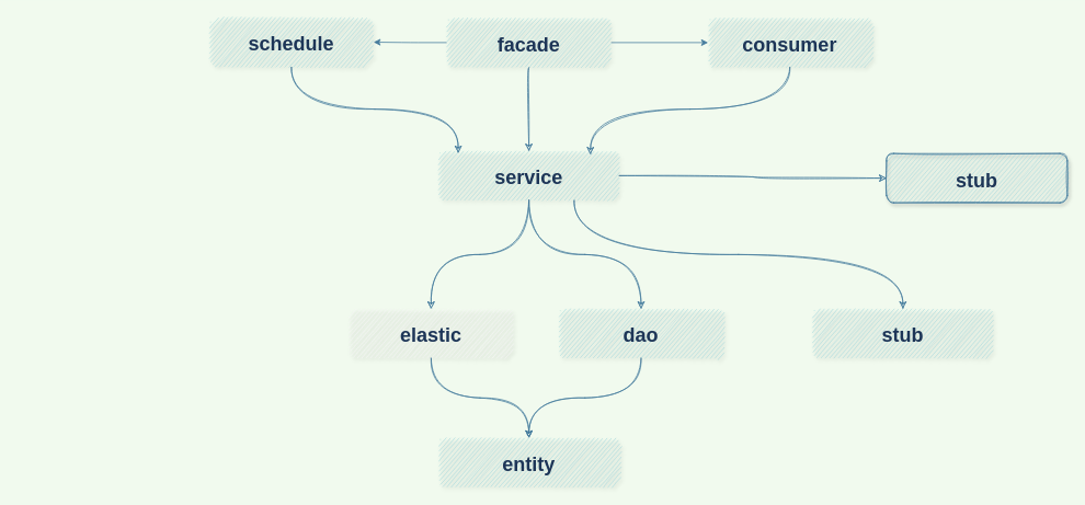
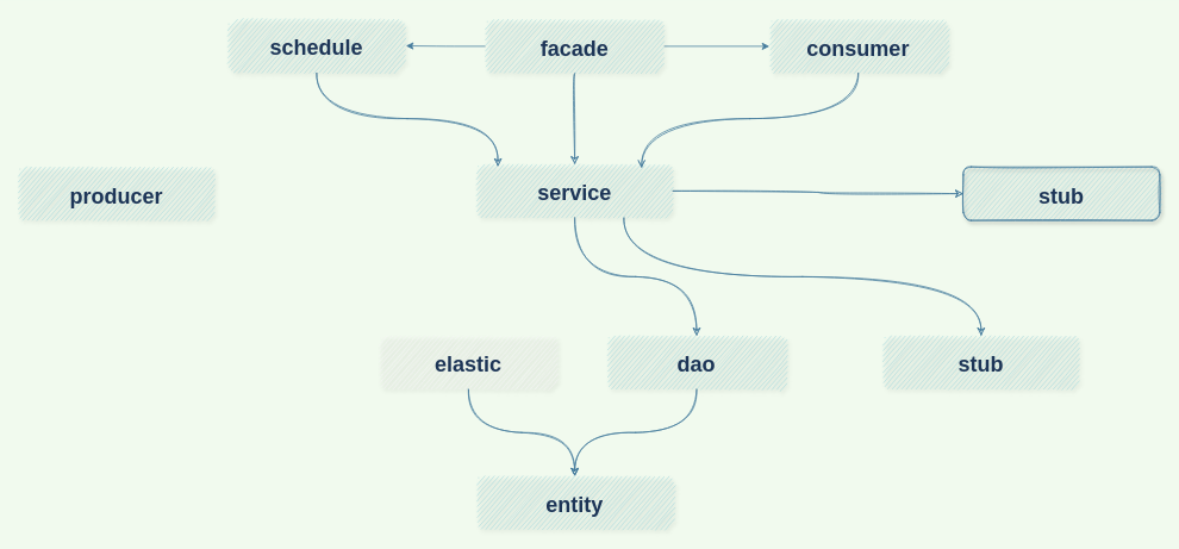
- <mxCell id="11" style="edgeStyle=orthogonalEdgeStyle;orthogonalLoop=1;jettySize=auto;html=1;exitX=0.5;exitY=1;exitDx=0;exitDy=0;entryX=0.84;entryY=0.067;entryDx=0;entryDy=0;entryPerimeter=0;strokeColor=#457B9D;fontColor=#1D3557;curved=1;sketch=1;labelBackgroundColor=#F1FAEE;" edge="1" parent="1" source="12" target="10"><mxGeometry relative="1" as="geometry" /></mxCell>
+ <mxCell id="11" style="edgeStyle=orthogonalEdgeStyle;orthogonalLoop=1;jettySize=auto;html=1;exitX=0.5;exitY=1;exitDx=0;exitDy=0;entryX=0.84;entryY=0.067;entryDx=0;entryDy=0;entryPerimeter=0;strokeColor=#457B9D;fontColor=#1D3557;curved=1;sketch=1;labelBackgroundColor=#F1FAEE;endArrow=open;" edge="1" parent="1" source="12" target="10"><mxGeometry relative="1" as="geometry" /></mxCell>
+ <mxCell id="15" value="producer" style="fillColor=#A8DADC;strokeColor=none;shadow=1;fontStyle=1;fontColor=#1D3557;fontSize=24;sketch=1;rounded=1;" parent="1" vertex="1"><mxGeometry x="20" y="186" width="220" height="60" as="geometry" /></mxCell>
- <mxCell id="8" style="edgeStyle=orthogonalEdgeStyle;orthogonalLoop=1;jettySize=auto;html=1;exitX=0.5;exitY=1;exitDx=0;exitDy=0;entryX=0.5;entryY=0;entryDx=0;entryDy=0;strokeColor=#457B9D;fontColor=#1D3557;curved=1;sketch=1;labelBackgroundColor=#F1FAEE;" edge="1" parent="1" source="10" target="17"><mxGeometry relative="1" as="geometry" /></mxCell>
